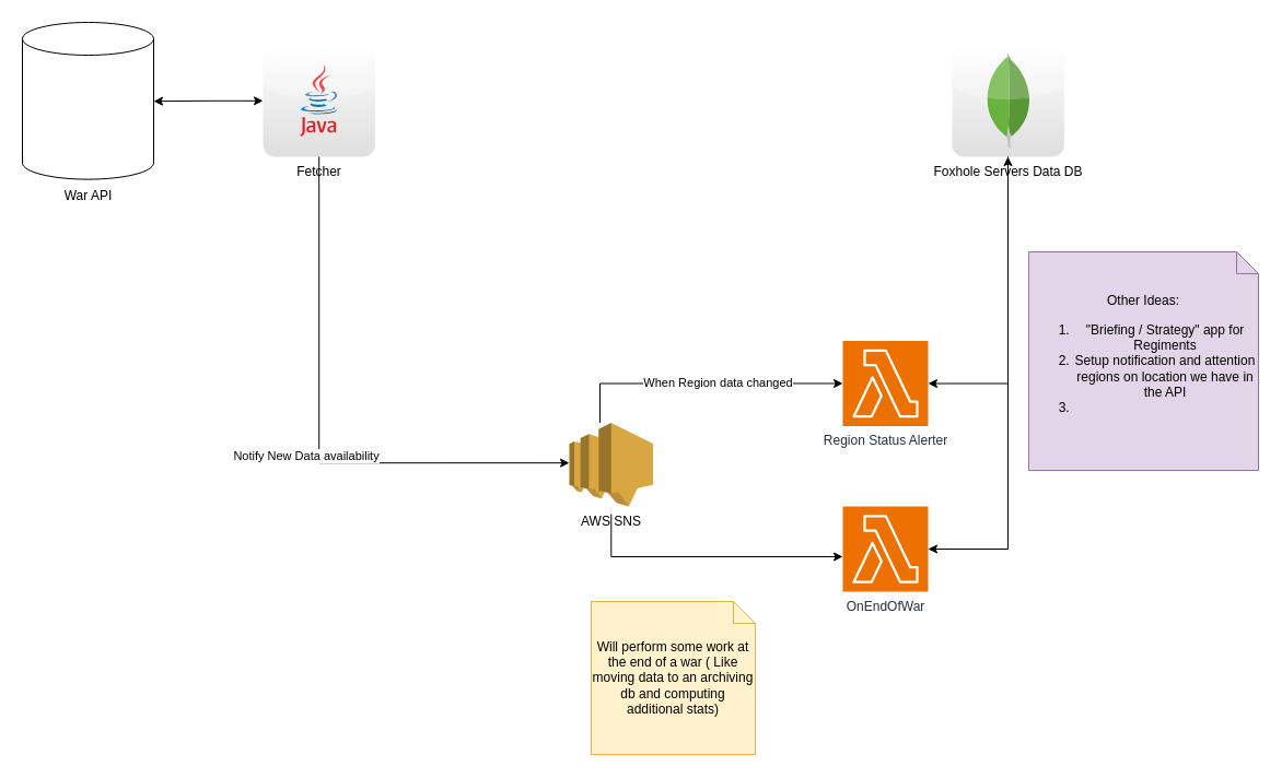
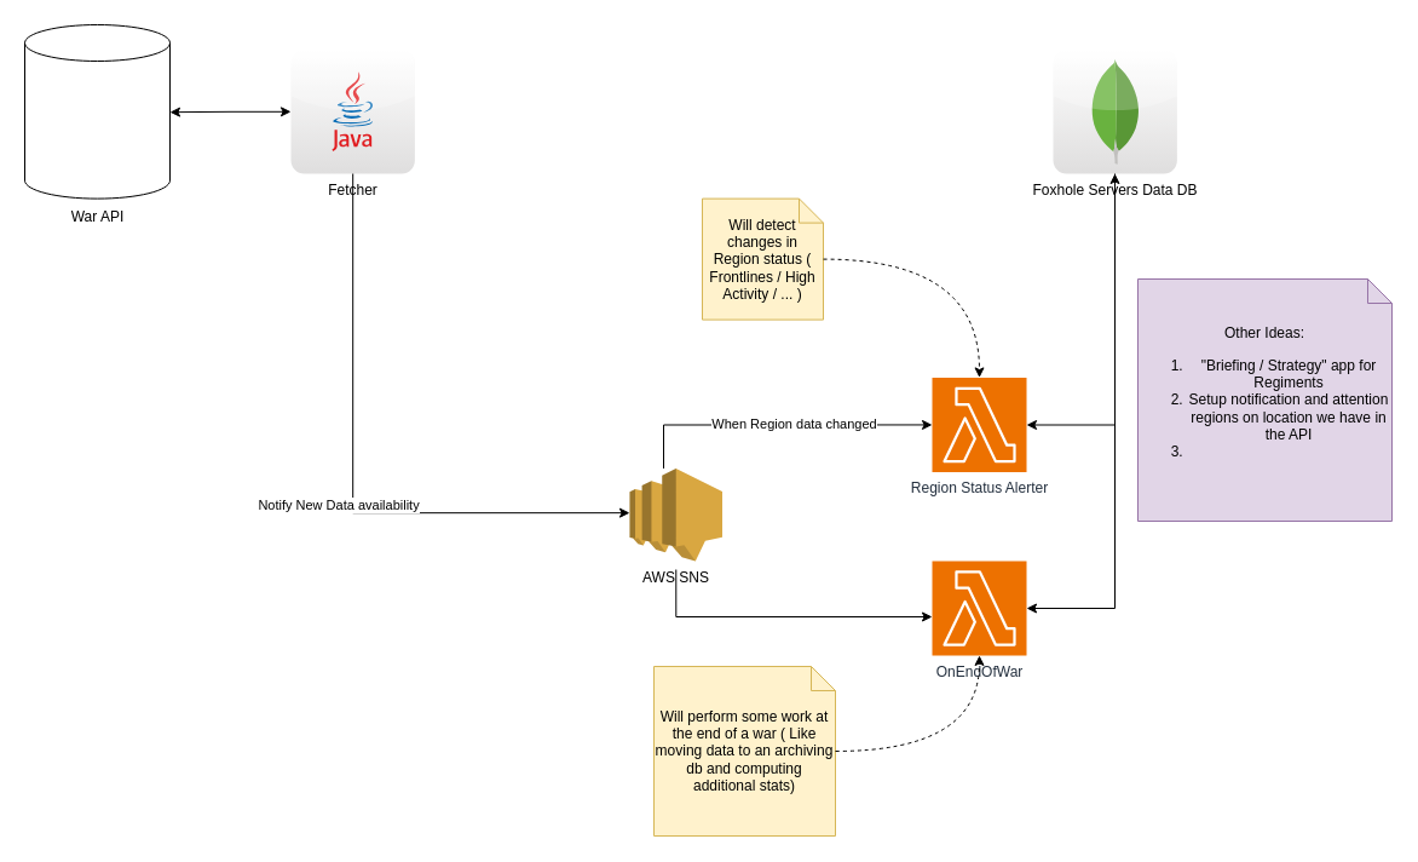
+ <mxCell id="19" value="Will detect changes in Region status ( Frontlines / High Activity / ... )" style="shape=note;size=20;whiteSpace=wrap;html=1;fillColor=#fff2cc;strokeColor=#d6b656;" vertex="1" parent="1"><mxGeometry x="580" y="163.6" width="100" height="100" as="geometry" /></mxCell>
+ <mxCell id="20" style="edgeStyle=orthogonalEdgeStyle;orthogonalLoop=1;jettySize=auto;html=1;entryX=0.5;entryY=0;entryDx=0;entryDy=0;entryPerimeter=0;curved=1;dashed=1;" edge="1" parent="1" source="19" target="18"><mxGeometry relative="1" as="geometry" /></mxCell>
+ <mxCell id="22" style="edgeStyle=orthogonalEdgeStyle;orthogonalLoop=1;jettySize=auto;html=1;entryX=0.5;entryY=1;entryDx=0;entryDy=0;entryPerimeter=0;curved=1;dashed=1;" edge="1" parent="1" source="21" target="15"><mxGeometry relative="1" as="geometry" /></mxCell>
